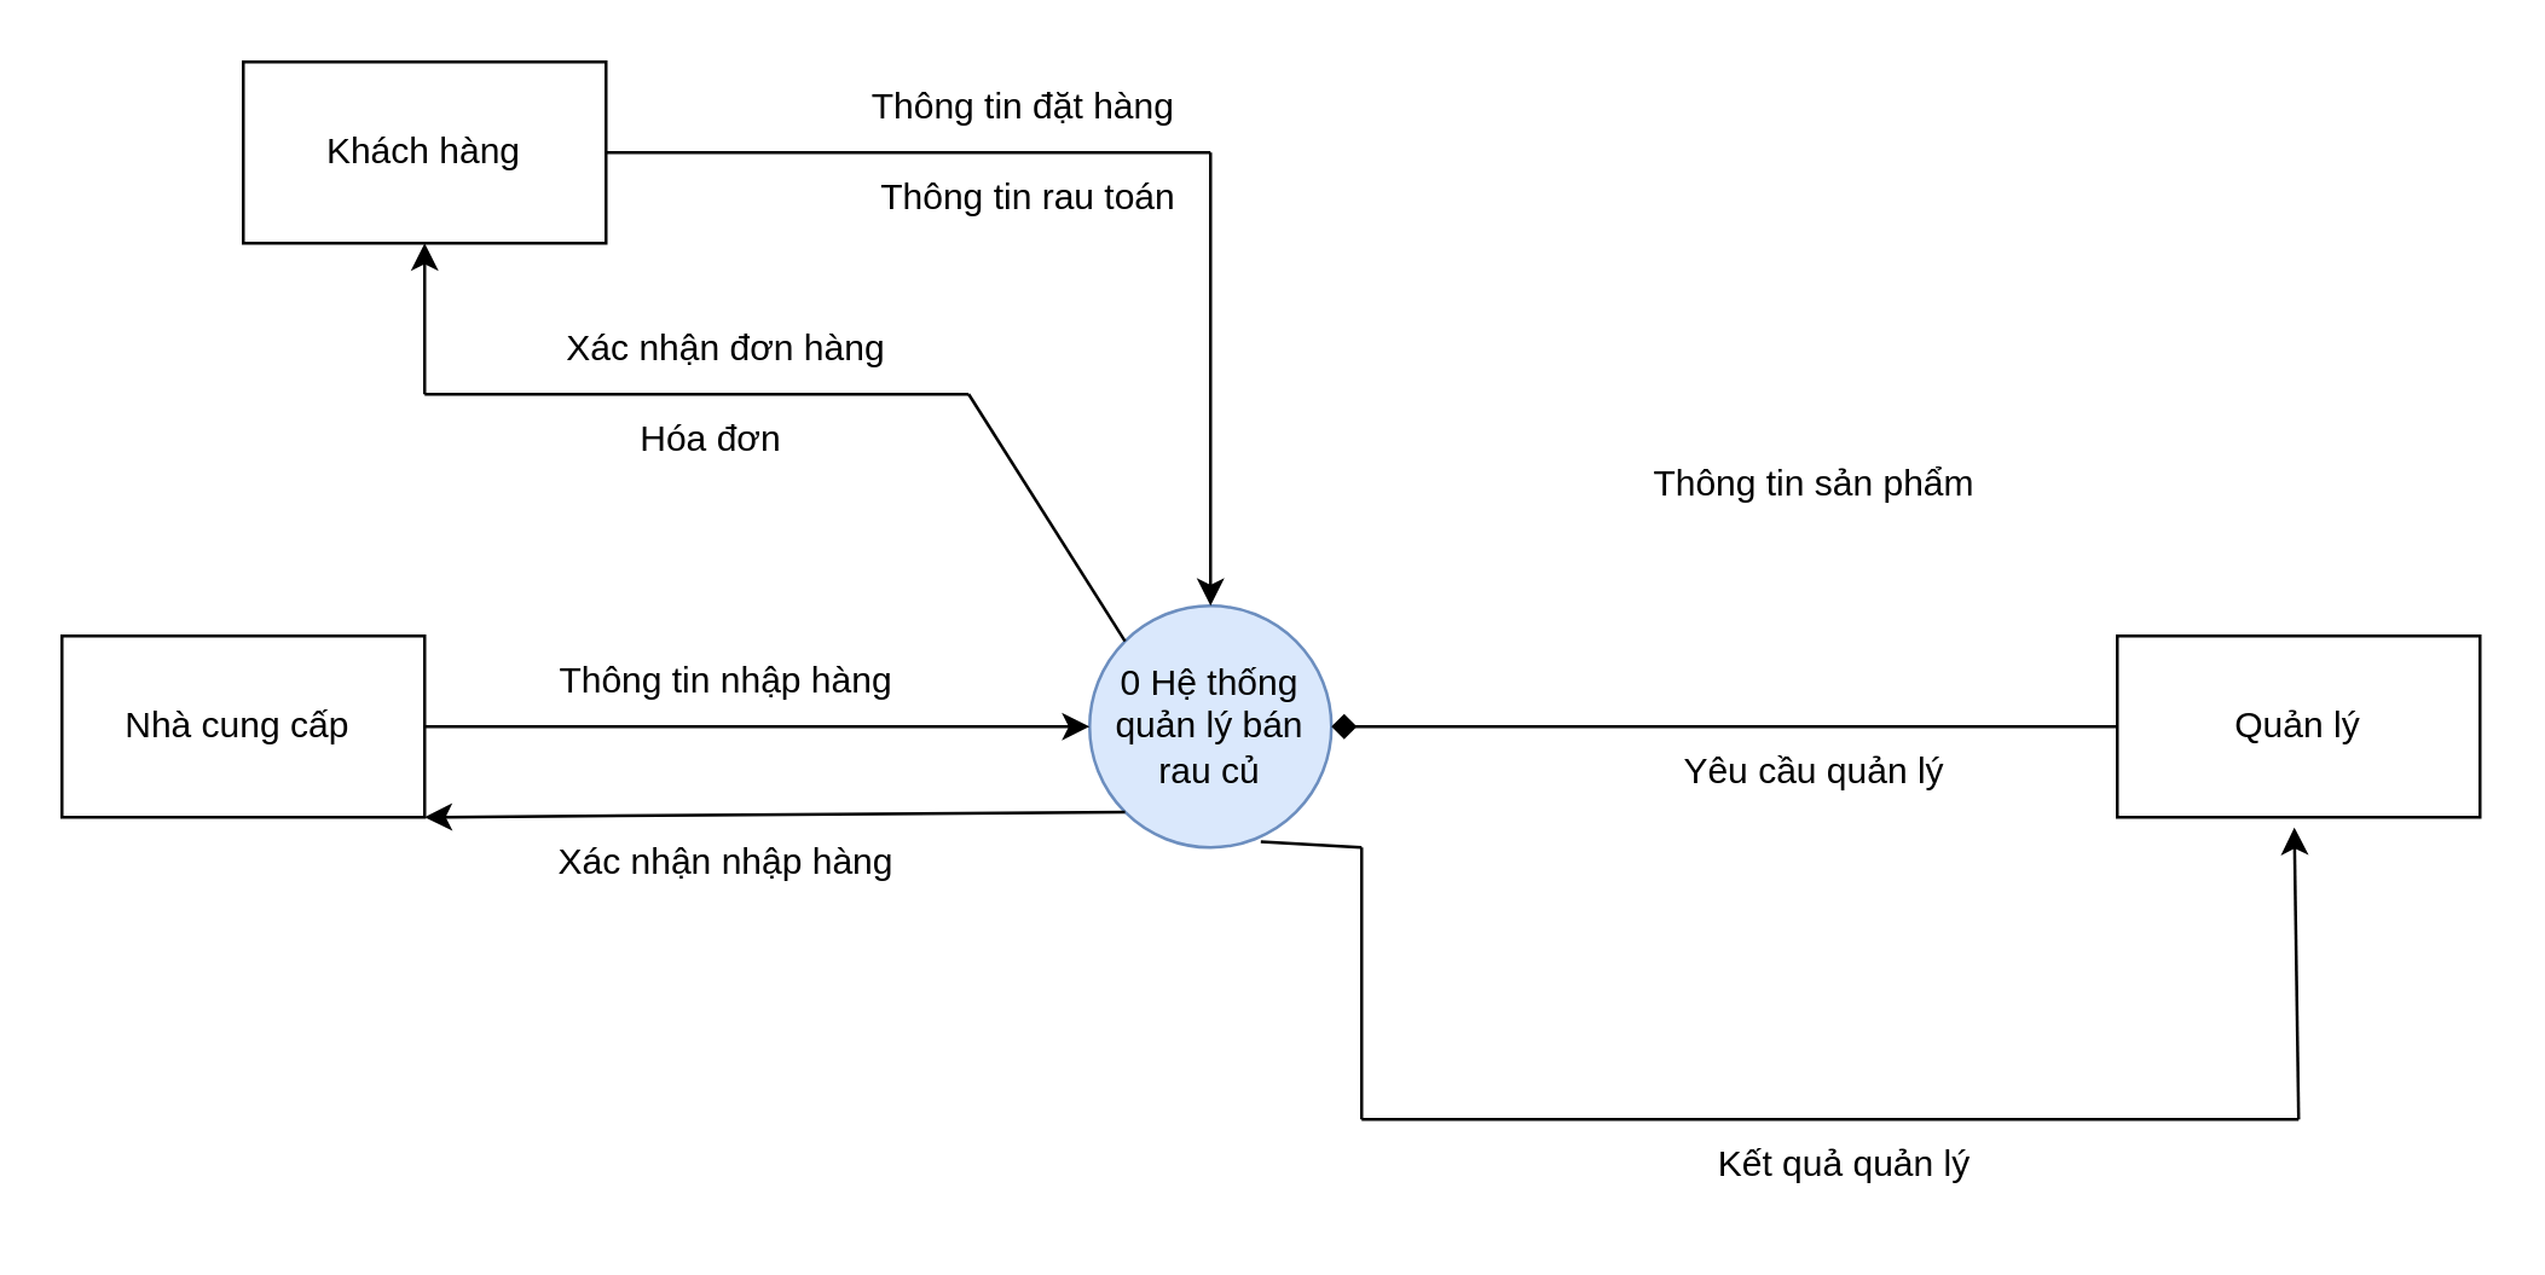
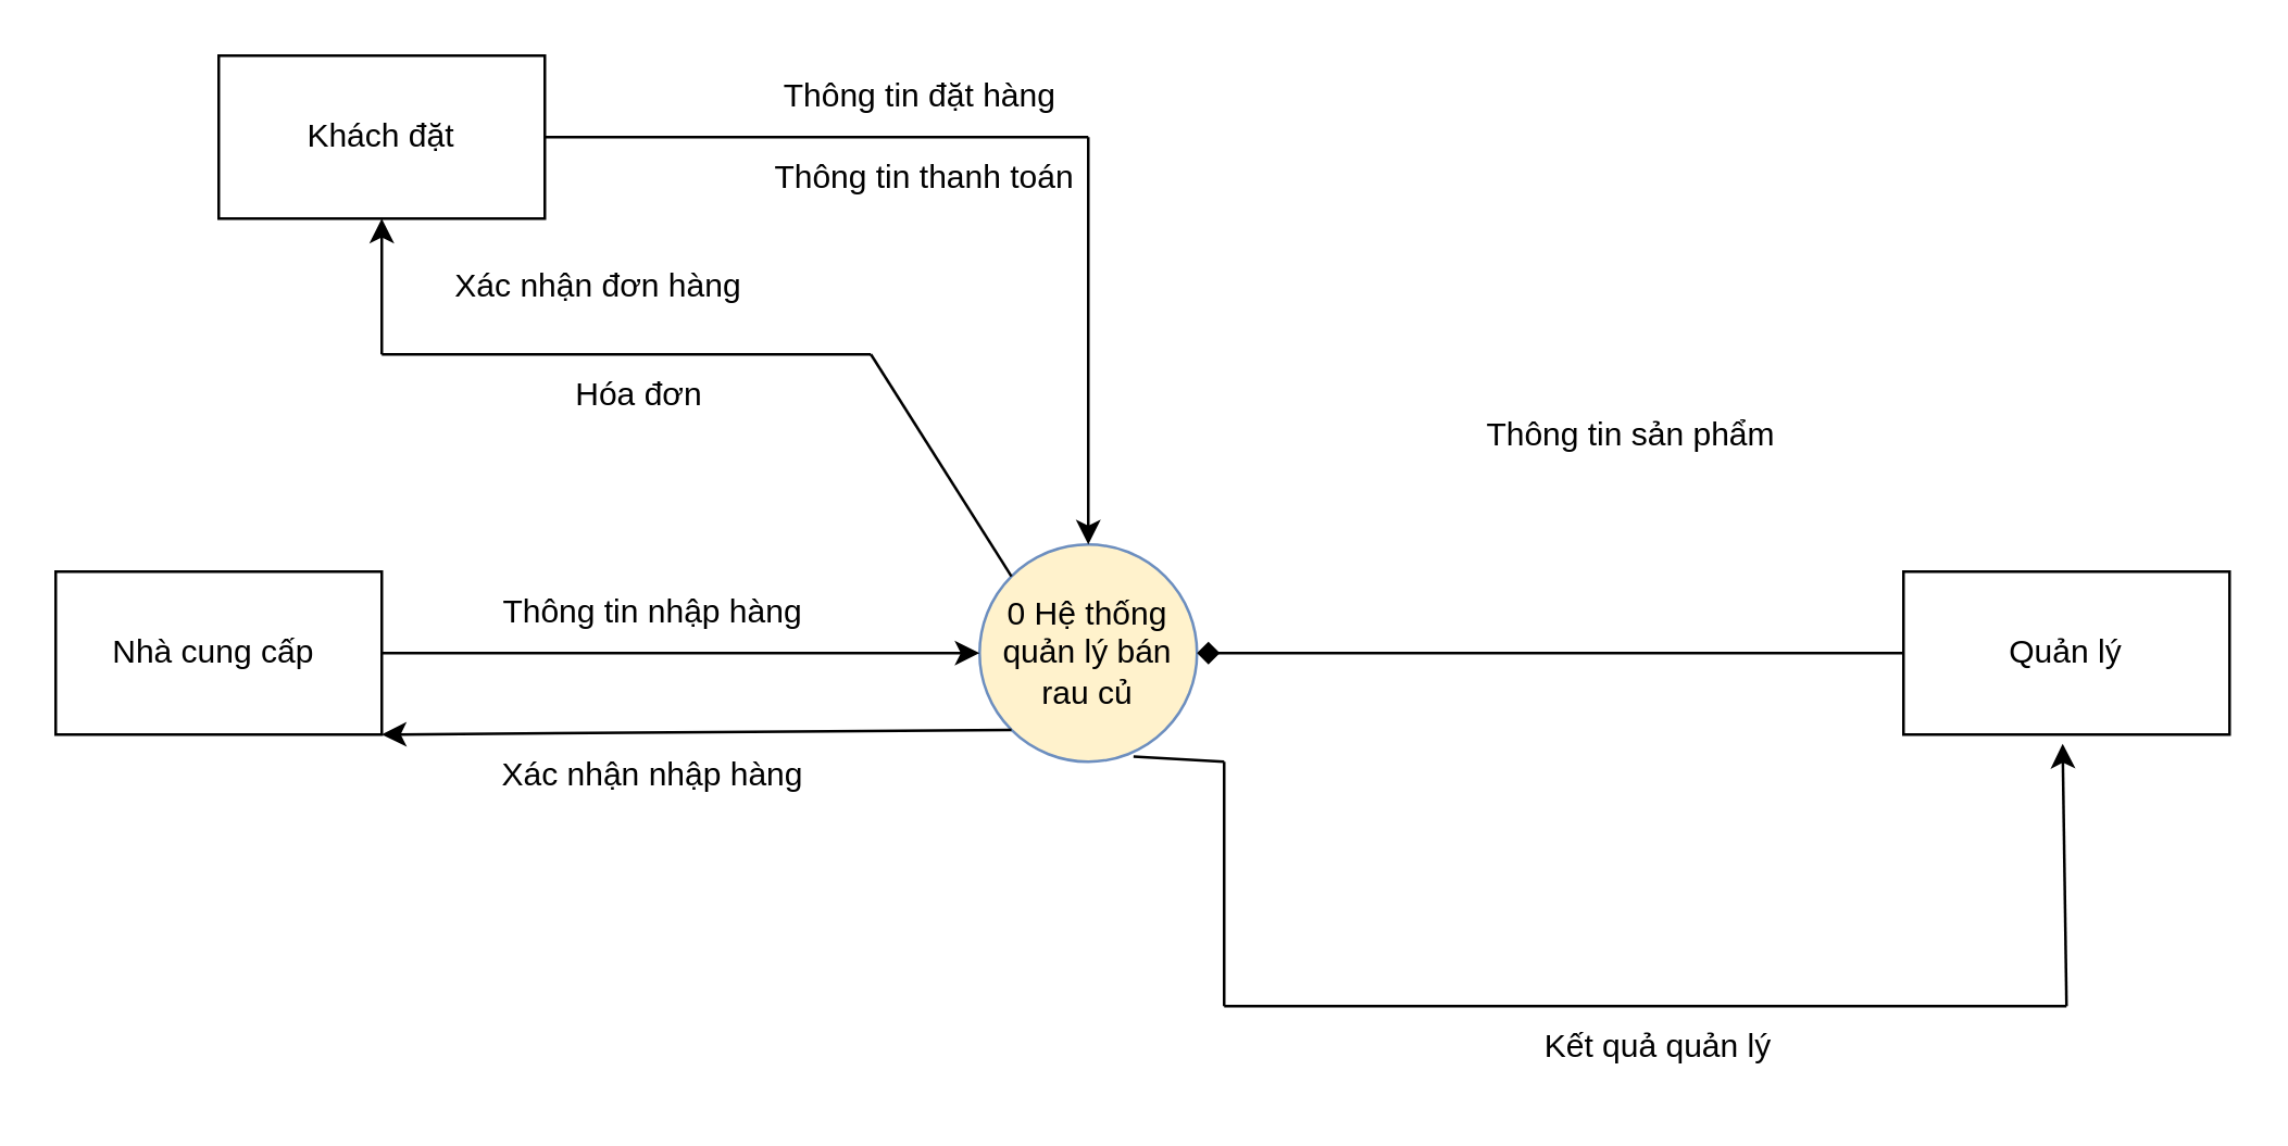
- <mxCell id="3" value="Khách hàng" style="rounded=0;whiteSpace=wrap;html=1;" parent="1" vertex="1"><mxGeometry x="80" y="20" width="120" height="60" as="geometry" /></mxCell>
+ <mxCell id="3" value="Khách đặt" style="rounded=0;whiteSpace=wrap;html=1;" parent="1" vertex="1"><mxGeometry x="80" y="20" width="120" height="60" as="geometry" /></mxCell>
- <mxCell id="10" value="Thông tin rau toán" style="text;html=1;align=center;verticalAlign=middle;whiteSpace=wrap;rounded=0;" parent="1" vertex="1"><mxGeometry x="280" y="50" width="120" height="30" as="geometry" /></mxCell>
+ <mxCell id="10" value="Thông tin thanh toán" style="text;html=1;align=center;verticalAlign=middle;whiteSpace=wrap;rounded=0;" parent="1" vertex="1"><mxGeometry x="280" y="50" width="120" height="30" as="geometry" /></mxCell>
- <mxCell id="14" value="Xác nhận đơn hàng" style="text;html=1;align=center;verticalAlign=middle;whiteSpace=wrap;rounded=0;" parent="1" vertex="1"><mxGeometry x="185" y="100" width="110" height="30" as="geometry" /></mxCell>
+ <mxCell id="14" value="Xác nhận đơn hàng" style="text;html=1;align=center;verticalAlign=middle;whiteSpace=wrap;rounded=0;" parent="1" vertex="1"><mxGeometry x="165" y="90" width="110" height="30" as="geometry" /></mxCell>
- <mxCell id="2" value="0 Hệ thống quản lý bán rau củ" style="ellipse;whiteSpace=wrap;html=1;aspect=fixed;fillColor=#dae8fc;strokeColor=#6c8ebf;" parent="1" vertex="1"><mxGeometry x="360" y="200" width="80" height="80" as="geometry" /></mxCell>
+ <mxCell id="2" value="0 Hệ thống quản lý bán rau củ" style="ellipse;whiteSpace=wrap;html=1;aspect=fixed;fillColor=#fff2cc;strokeColor=#6c8ebf;" parent="1" vertex="1"><mxGeometry x="360" y="200" width="80" height="80" as="geometry" /></mxCell>
- <mxCell id="21" value="Yêu cầu quản lý" style="text;html=1;align=center;verticalAlign=middle;whiteSpace=wrap;rounded=0;" parent="1" vertex="1"><mxGeometry x="555" y="240" width="90" height="30" as="geometry" /></mxCell>
